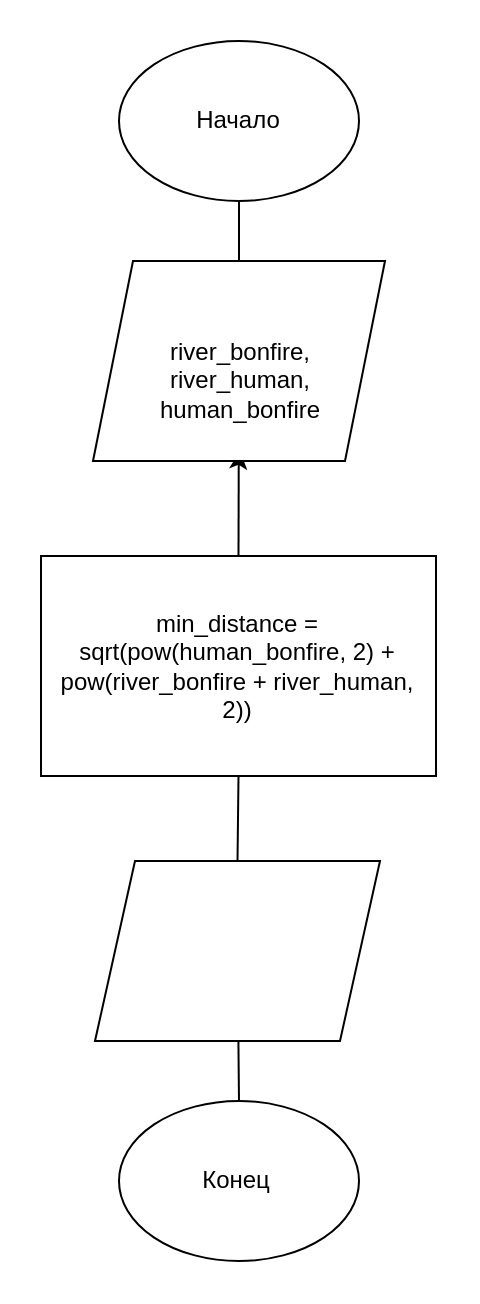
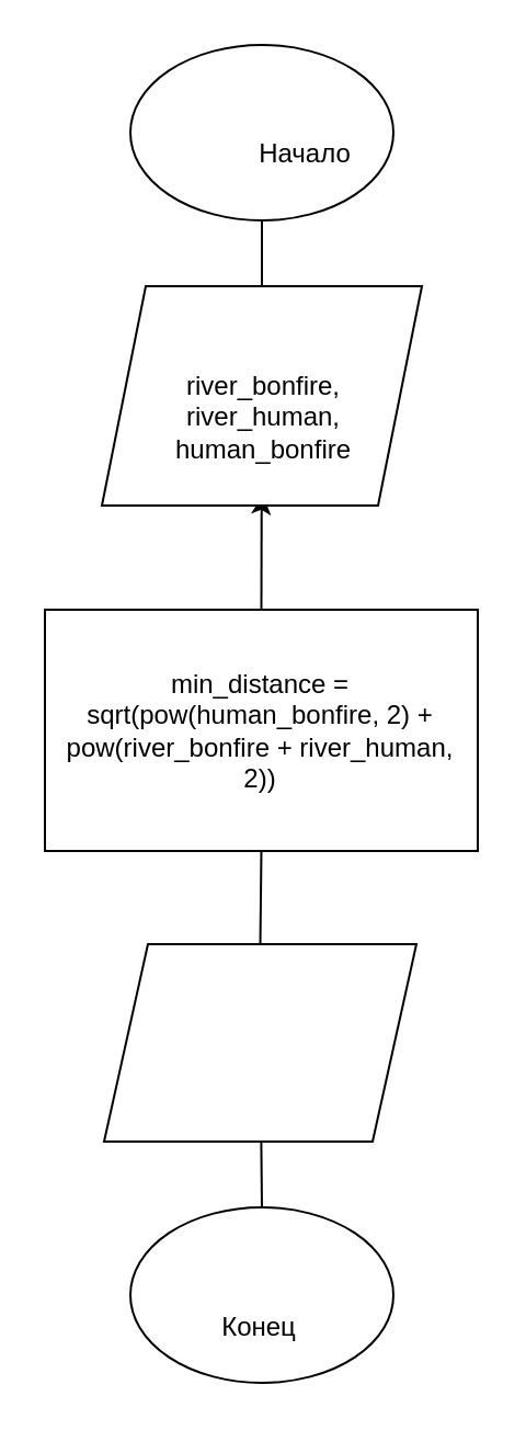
- <mxCell id="10" value="Начало" style="text;strokeColor=none;align=center;fillColor=none;html=1;verticalAlign=middle;whiteSpace=wrap;rounded=0;" vertex="1" parent="1"><mxGeometry x="89" y="45" width="60" height="30" as="geometry" /></mxCell>
+ <mxCell id="10" value="Начало" style="text;strokeColor=none;align=center;fillColor=none;html=1;verticalAlign=middle;whiteSpace=wrap;rounded=0;" vertex="1" parent="1"><mxGeometry x="109" y="55" width="60" height="30" as="geometry" /></mxCell>
- <mxCell id="15" value="Конец" style="text;strokeColor=none;align=center;fillColor=none;html=1;verticalAlign=middle;whiteSpace=wrap;rounded=0;" vertex="1" parent="1"><mxGeometry x="88.25" y="575" width="60" height="30" as="geometry" /></mxCell>
+ <mxCell id="15" value="Конец" style="text;strokeColor=none;align=center;fillColor=none;html=1;verticalAlign=middle;whiteSpace=wrap;rounded=0;" vertex="1" parent="1"><mxGeometry x="88.25" y="590" width="60" height="30" as="geometry" /></mxCell>
